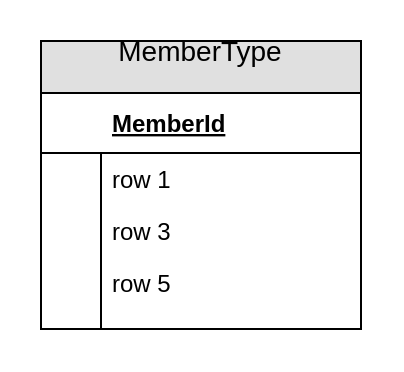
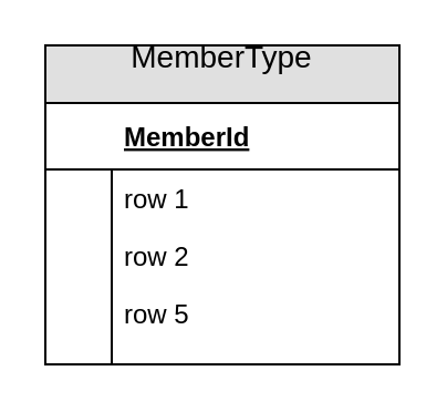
- <mxCell id="6" value="row 3" style="shape=partialRectangle;top=0;left=0;right=0;bottom=0;align=left;verticalAlign=top;fillColor=none;spacingLeft=34;spacingRight=4;overflow=hidden;rotatable=0;points=[[0,0.5],[1,0.5]];portConstraint=eastwest;dropTarget=0;fontSize=12;" vertex="1" parent="2"><mxGeometry y="82" width="160" height="26" as="geometry" /></mxCell>
+ <mxCell id="6" value="row 2" style="shape=partialRectangle;top=0;left=0;right=0;bottom=0;align=left;verticalAlign=top;fillColor=none;spacingLeft=34;spacingRight=4;overflow=hidden;rotatable=0;points=[[0,0.5],[1,0.5]];portConstraint=eastwest;dropTarget=0;fontSize=12;" vertex="1" parent="2"><mxGeometry y="82" width="160" height="26" as="geometry" /></mxCell>
